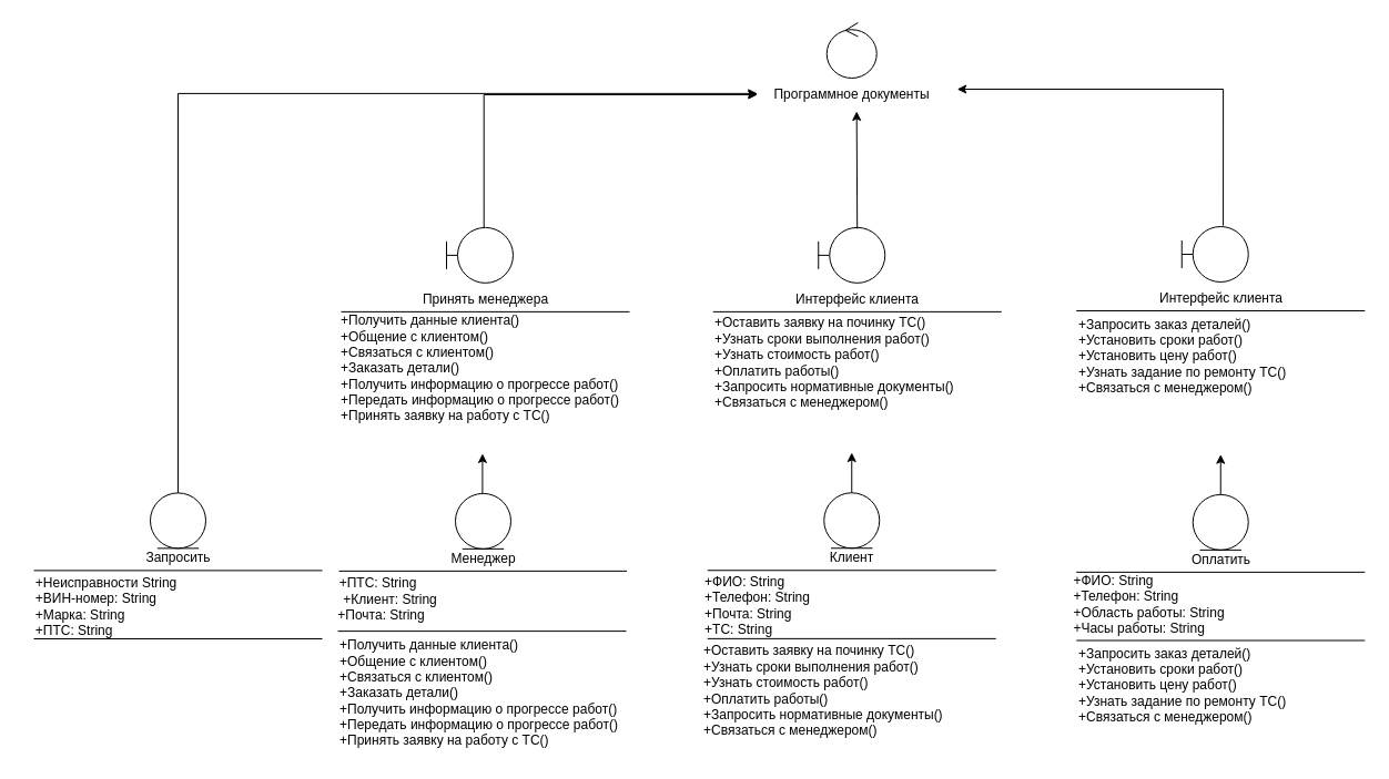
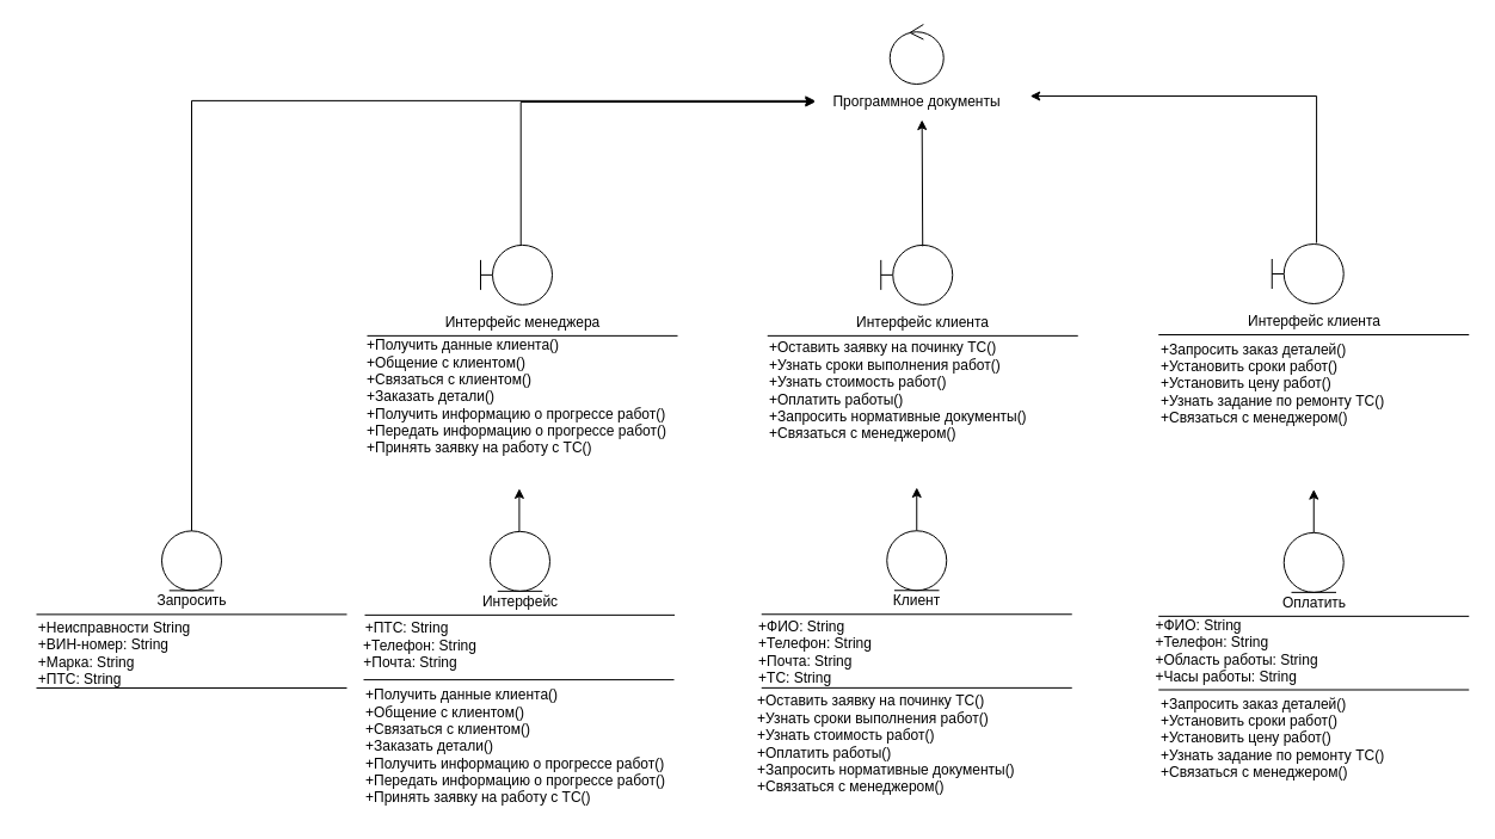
- <mxCell id="37" value="Принять менеджера" style="text;html=1;align=center;verticalAlign=middle;resizable=0;points=[];autosize=1;strokeColor=none;fillColor=none;" parent="1" vertex="1"><mxGeometry x="362" y="254.88" width="150" height="30" as="geometry" /></mxCell>
+ <mxCell id="37" value="Интерфейс менеджера" style="text;html=1;align=center;verticalAlign=middle;resizable=0;points=[];autosize=1;strokeColor=none;fillColor=none;" parent="1" vertex="1"><mxGeometry x="362" y="254.88" width="150" height="30" as="geometry" /></mxCell>
- <mxCell id="29" value="Менеджер" style="text;html=1;align=center;verticalAlign=middle;resizable=0;points=[];autosize=1;strokeColor=none;fillColor=none;" parent="1" vertex="1"><mxGeometry x="395" y="488.87" width="80" height="30" as="geometry" /></mxCell>
+ <mxCell id="29" value="Интерфейс" style="text;html=1;align=center;verticalAlign=middle;resizable=0;points=[];autosize=1;strokeColor=none;fillColor=none;" parent="1" vertex="1"><mxGeometry x="395" y="488.87" width="80" height="30" as="geometry" /></mxCell>
- <mxCell id="32" value="+Клиент: String" style="text;html=1;align=center;verticalAlign=middle;resizable=0;points=[];autosize=1;strokeColor=none;fillColor=none;" parent="1" vertex="1"><mxGeometry x="291" y="525.87" width="120" height="30" as="geometry" /></mxCell>
+ <mxCell id="32" value="+Телефон: String" style="text;html=1;align=center;verticalAlign=middle;resizable=0;points=[];autosize=1;strokeColor=none;fillColor=none;" parent="1" vertex="1"><mxGeometry x="291" y="525.87" width="120" height="30" as="geometry" /></mxCell>
